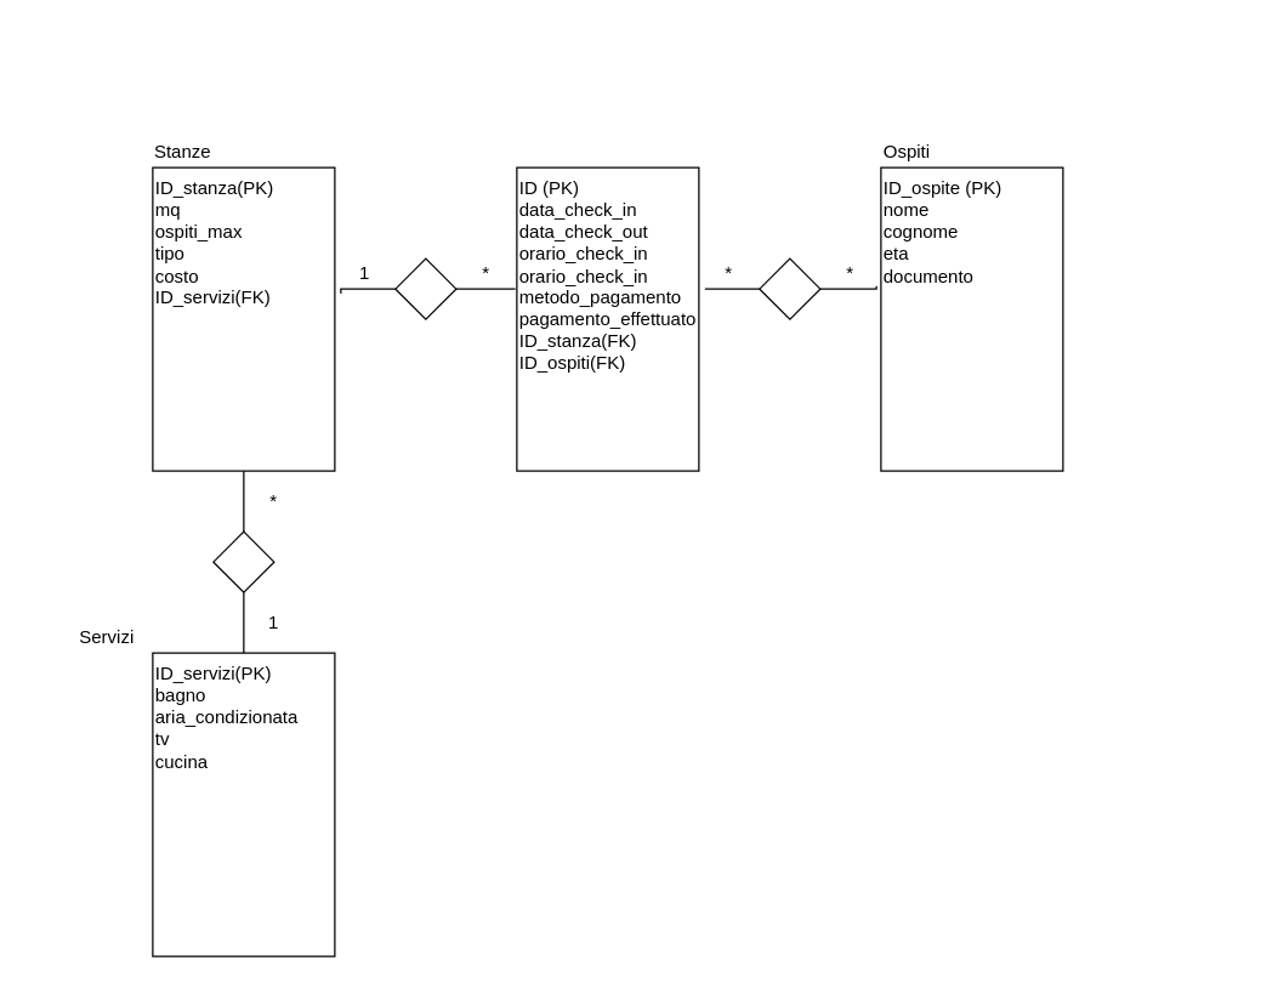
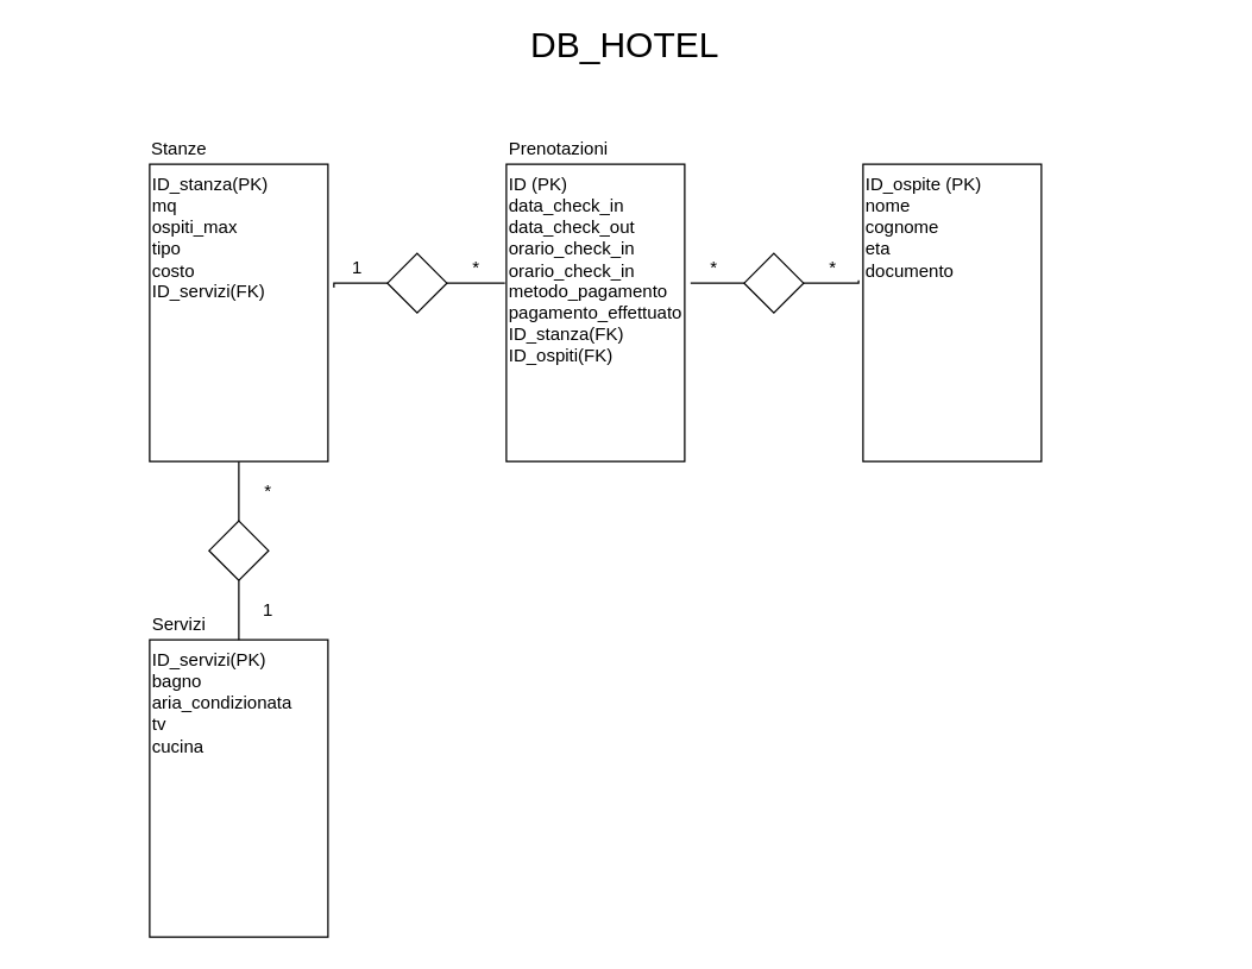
+ <mxCell id="29" value="DB_HOTEL" style="text;html=1;strokeColor=none;fillColor=none;align=center;verticalAlign=middle;whiteSpace=wrap;rounded=0;fontSize=24;" vertex="1" parent="1"><mxGeometry y="20" width="800" height="20" as="geometry" x="20" /></mxCell>
+ <mxCell id="6" value="Prenotazioni" style="text;html=1;strokeColor=none;fillColor=none;align=left;verticalAlign=middle;whiteSpace=wrap;rounded=0;" vertex="1" parent="1"><mxGeometry x="340" y="90" width="110" height="20" as="geometry" /></mxCell>
- <mxCell id="9" value="Ospiti" style="text;html=1;strokeColor=none;fillColor=none;align=left;verticalAlign=middle;whiteSpace=wrap;rounded=0;" vertex="1" parent="1"><mxGeometry x="580" y="90" width="120" height="20" as="geometry" /></mxCell>
- <mxCell id="22" value="Servizi" style="text;html=1;strokeColor=none;fillColor=none;align=center;verticalAlign=middle;whiteSpace=wrap;rounded=0;" vertex="1" parent="1"><mxGeometry x="50" y="410" width="40" height="20" as="geometry" /></mxCell>
+ <mxCell id="22" value="Servizi" style="text;html=1;strokeColor=none;fillColor=none;align=center;verticalAlign=middle;whiteSpace=wrap;rounded=0;" vertex="1" parent="1"><mxGeometry x="100" y="410" width="40" height="20" as="geometry" /></mxCell>
